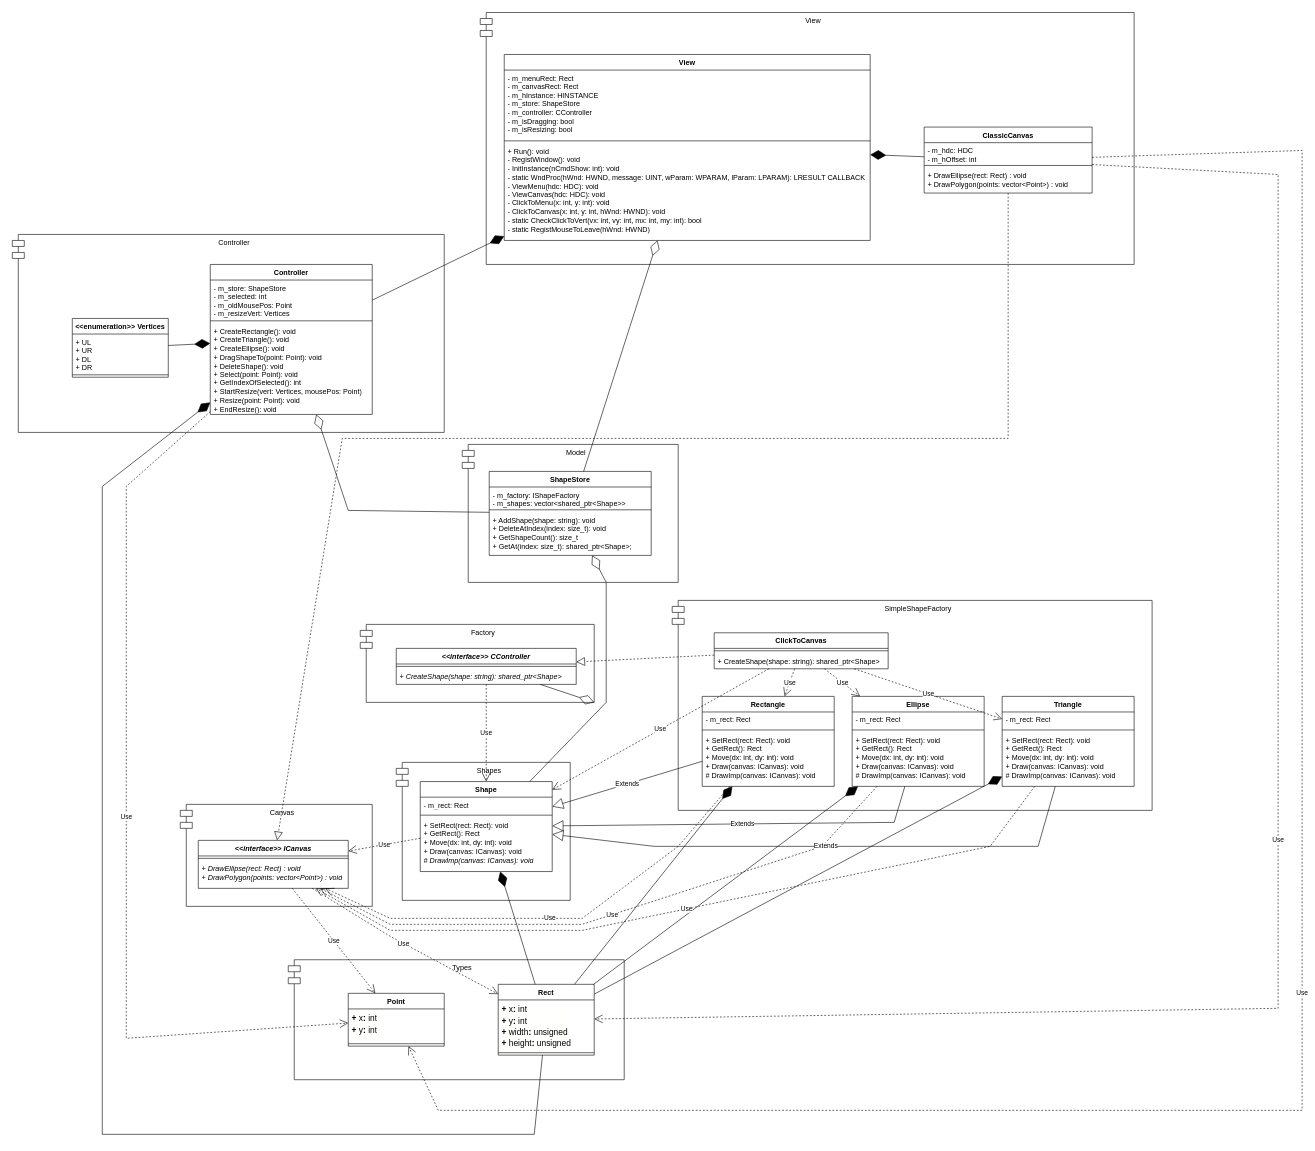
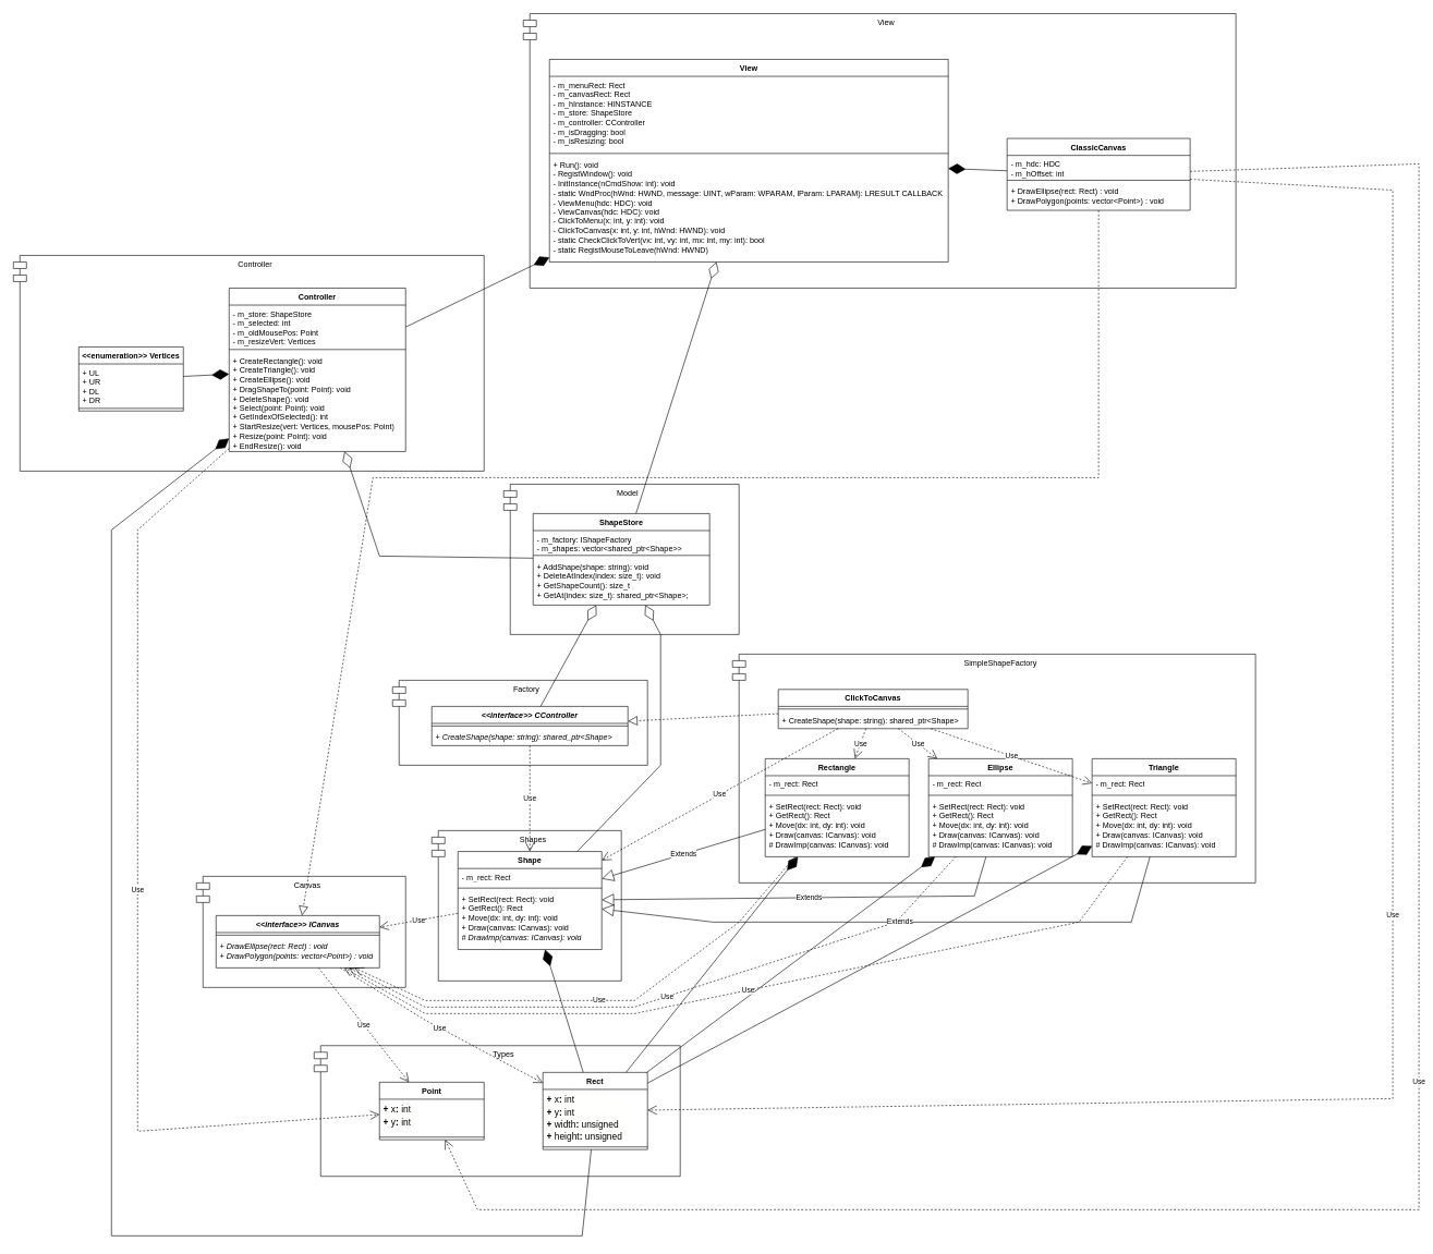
- <mxCell id="63" value="" style="endArrow=diamondThin;endFill=0;endSize=24;html=1;rounded=0;" edge="1" parent="1" source="23" target="18"><mxGeometry width="160" relative="1" as="geometry"><mxPoint x="870" y="1110" as="sourcePoint" /><mxPoint x="1020" y="990" as="targetPoint" /></mxGeometry></mxCell>
+ <mxCell id="63" value="" style="endArrow=diamondThin;endFill=0;endSize=24;html=1;rounded=0;" edge="1" parent="1" source="23" target="58"><mxGeometry width="160" relative="1" as="geometry"><mxPoint x="870" y="1110" as="sourcePoint" /><mxPoint x="1020" y="990" as="targetPoint" /></mxGeometry></mxCell>
